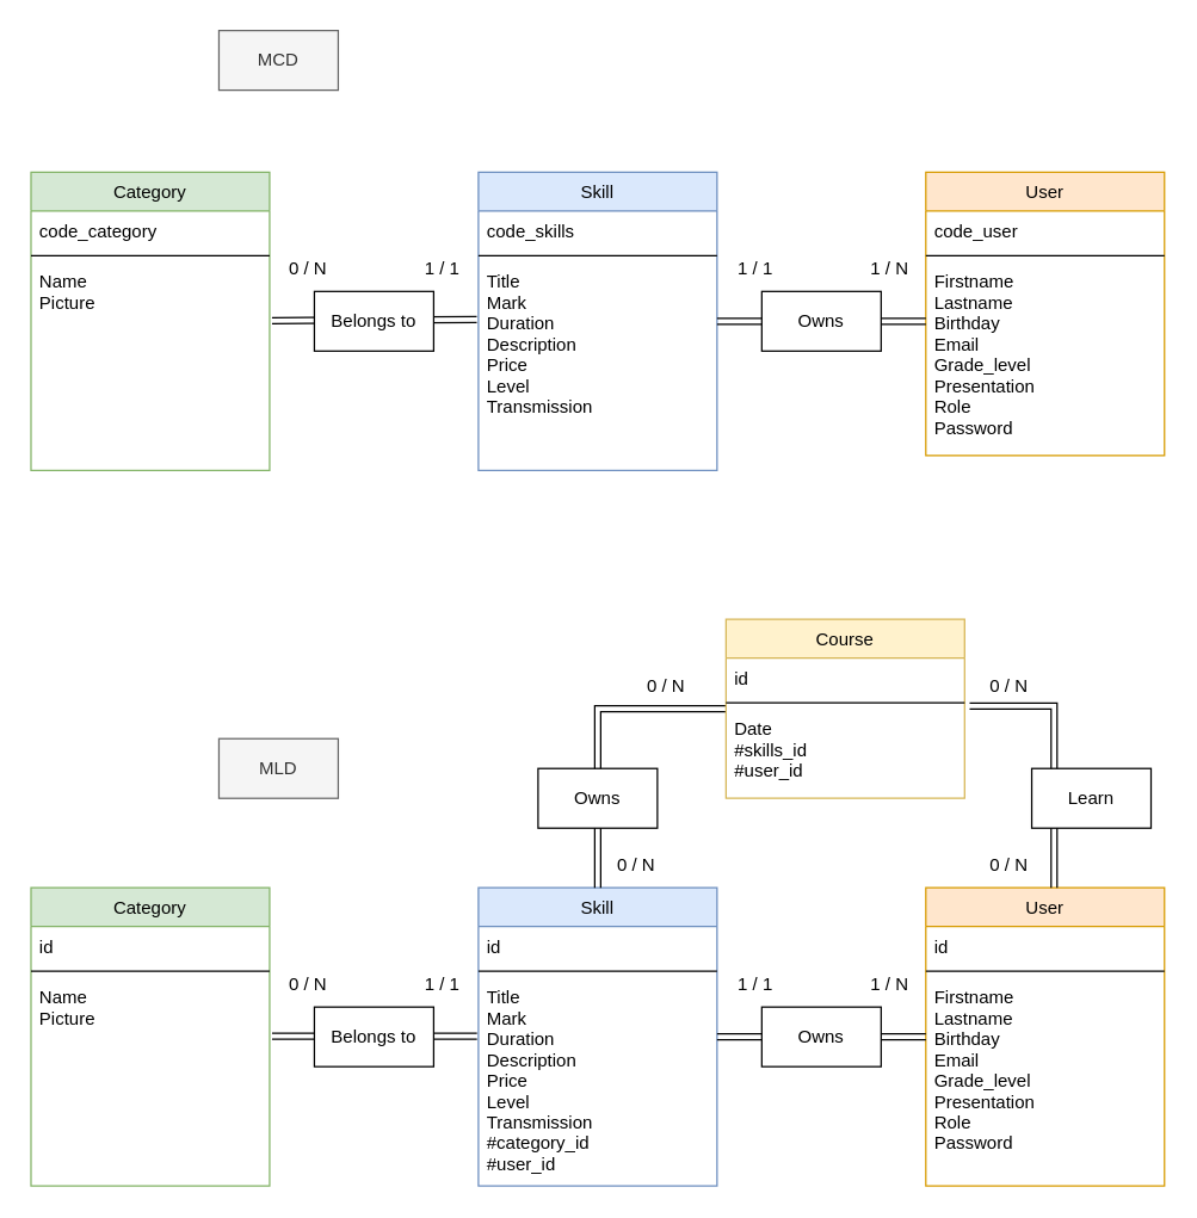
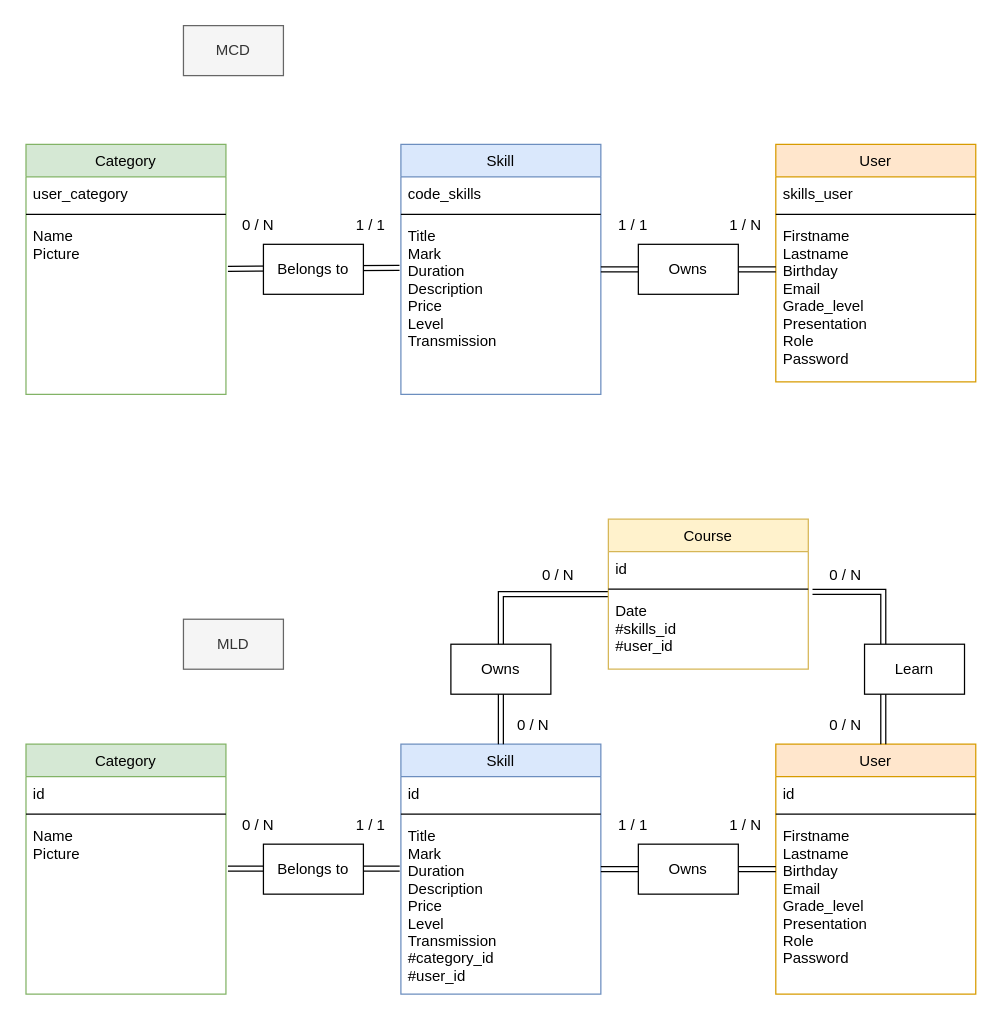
- <mxCell id="11" value="code_category" style="text;align=left;verticalAlign=top;spacingLeft=4;spacingRight=4;overflow=hidden;rotatable=0;points=[[0,0.5],[1,0.5]];portConstraint=eastwest;" parent="10" vertex="1"><mxGeometry y="26" width="160" height="26" as="geometry" /></mxCell>
+ <mxCell id="11" value="user_category" style="text;align=left;verticalAlign=top;spacingLeft=4;spacingRight=4;overflow=hidden;rotatable=0;points=[[0,0.5],[1,0.5]];portConstraint=eastwest;" parent="10" vertex="1"><mxGeometry y="26" width="160" height="26" as="geometry" /></mxCell>
- <mxCell id="7" value="code_user" style="text;align=left;verticalAlign=top;spacingLeft=4;spacingRight=4;overflow=hidden;rotatable=0;points=[[0,0.5],[1,0.5]];portConstraint=eastwest;" parent="6" vertex="1"><mxGeometry y="26" width="160" height="26" as="geometry" /></mxCell>
+ <mxCell id="7" value="skills_user" style="text;align=left;verticalAlign=top;spacingLeft=4;spacingRight=4;overflow=hidden;rotatable=0;points=[[0,0.5],[1,0.5]];portConstraint=eastwest;" parent="6" vertex="1"><mxGeometry y="26" width="160" height="26" as="geometry" /></mxCell>
